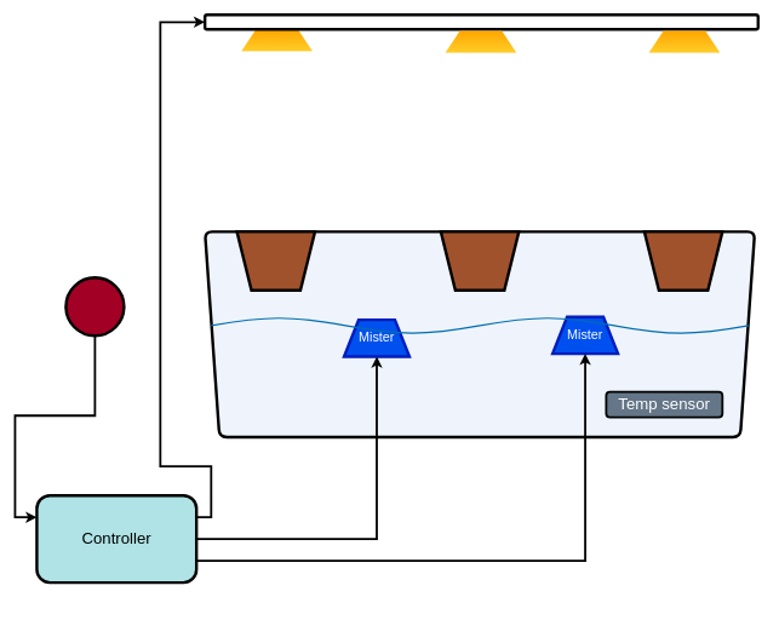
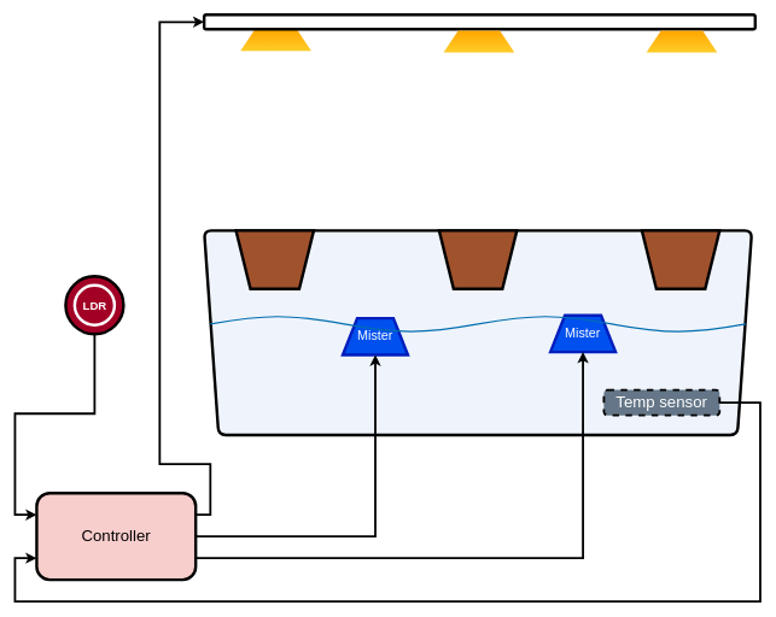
+ <mxCell id="25" value="&lt;font style=&quot;font-size: 16px;&quot;&gt;&lt;b&gt;LDR&lt;/b&gt;&lt;/font&gt;" style="ellipse;whiteSpace=wrap;html=1;aspect=fixed;fillColor=#a20025;fontColor=#ffffff;strokeColor=#FFFFFF;strokeWidth=4;" parent="1" vertex="1"><mxGeometry x="102.5" y="394.5" width="55" height="55" as="geometry" /></mxCell>
- <mxCell id="22" value="&lt;font style=&quot;font-size: 22px;&quot;&gt;Temp sensor&lt;br&gt;&lt;/font&gt;" style="rounded=1;whiteSpace=wrap;html=1;strokeWidth=3;fillColor=#647687;fontColor=#ffffff;strokeColor=#000000;" parent="1" vertex="1"><mxGeometry x="833.87" y="539.14" width="160" height="35.24" as="geometry" /></mxCell>
+ <mxCell id="22" value="&lt;font style=&quot;font-size: 22px;&quot;&gt;Temp sensor&lt;br&gt;&lt;/font&gt;" style="rounded=1;whiteSpace=wrap;html=1;strokeWidth=3;fillColor=#647687;fontColor=#ffffff;strokeColor=#000000;dashed=1;" parent="1" vertex="1"><mxGeometry x="833.87" y="539.14" width="160" height="35.24" as="geometry" /></mxCell>
- <mxCell id="20" value="&lt;font style=&quot;font-size: 22px;&quot;&gt;Controller&lt;/font&gt;" style="rounded=1;whiteSpace=wrap;html=1;strokeWidth=4;fillColor=#b0e3e6;strokeColor=#000000;" parent="1" vertex="1"><mxGeometry x="50" y="682" width="219.77" height="120" as="geometry" /></mxCell>
+ <mxCell id="20" value="&lt;font style=&quot;font-size: 22px;&quot;&gt;Controller&lt;/font&gt;" style="rounded=1;whiteSpace=wrap;html=1;strokeWidth=4;fillColor=#f8cecc;strokeColor=#000000;" parent="1" vertex="1"><mxGeometry x="50" y="682" width="219.77" height="120" as="geometry" /></mxCell>
+ <mxCell id="21" style="edgeStyle=orthogonalEdgeStyle;rounded=0;orthogonalLoop=1;jettySize=auto;html=1;exitX=1;exitY=0.5;exitDx=0;exitDy=0;entryX=0;entryY=0.75;entryDx=0;entryDy=0;strokeWidth=3;" parent="1" source="22" target="20" edge="1"><mxGeometry relative="1" as="geometry"><Array as="points"><mxPoint x="1050" y="557" /><mxPoint x="1050" y="832" /><mxPoint x="20" y="832" /><mxPoint x="20" y="772" /></Array></mxGeometry></mxCell>
